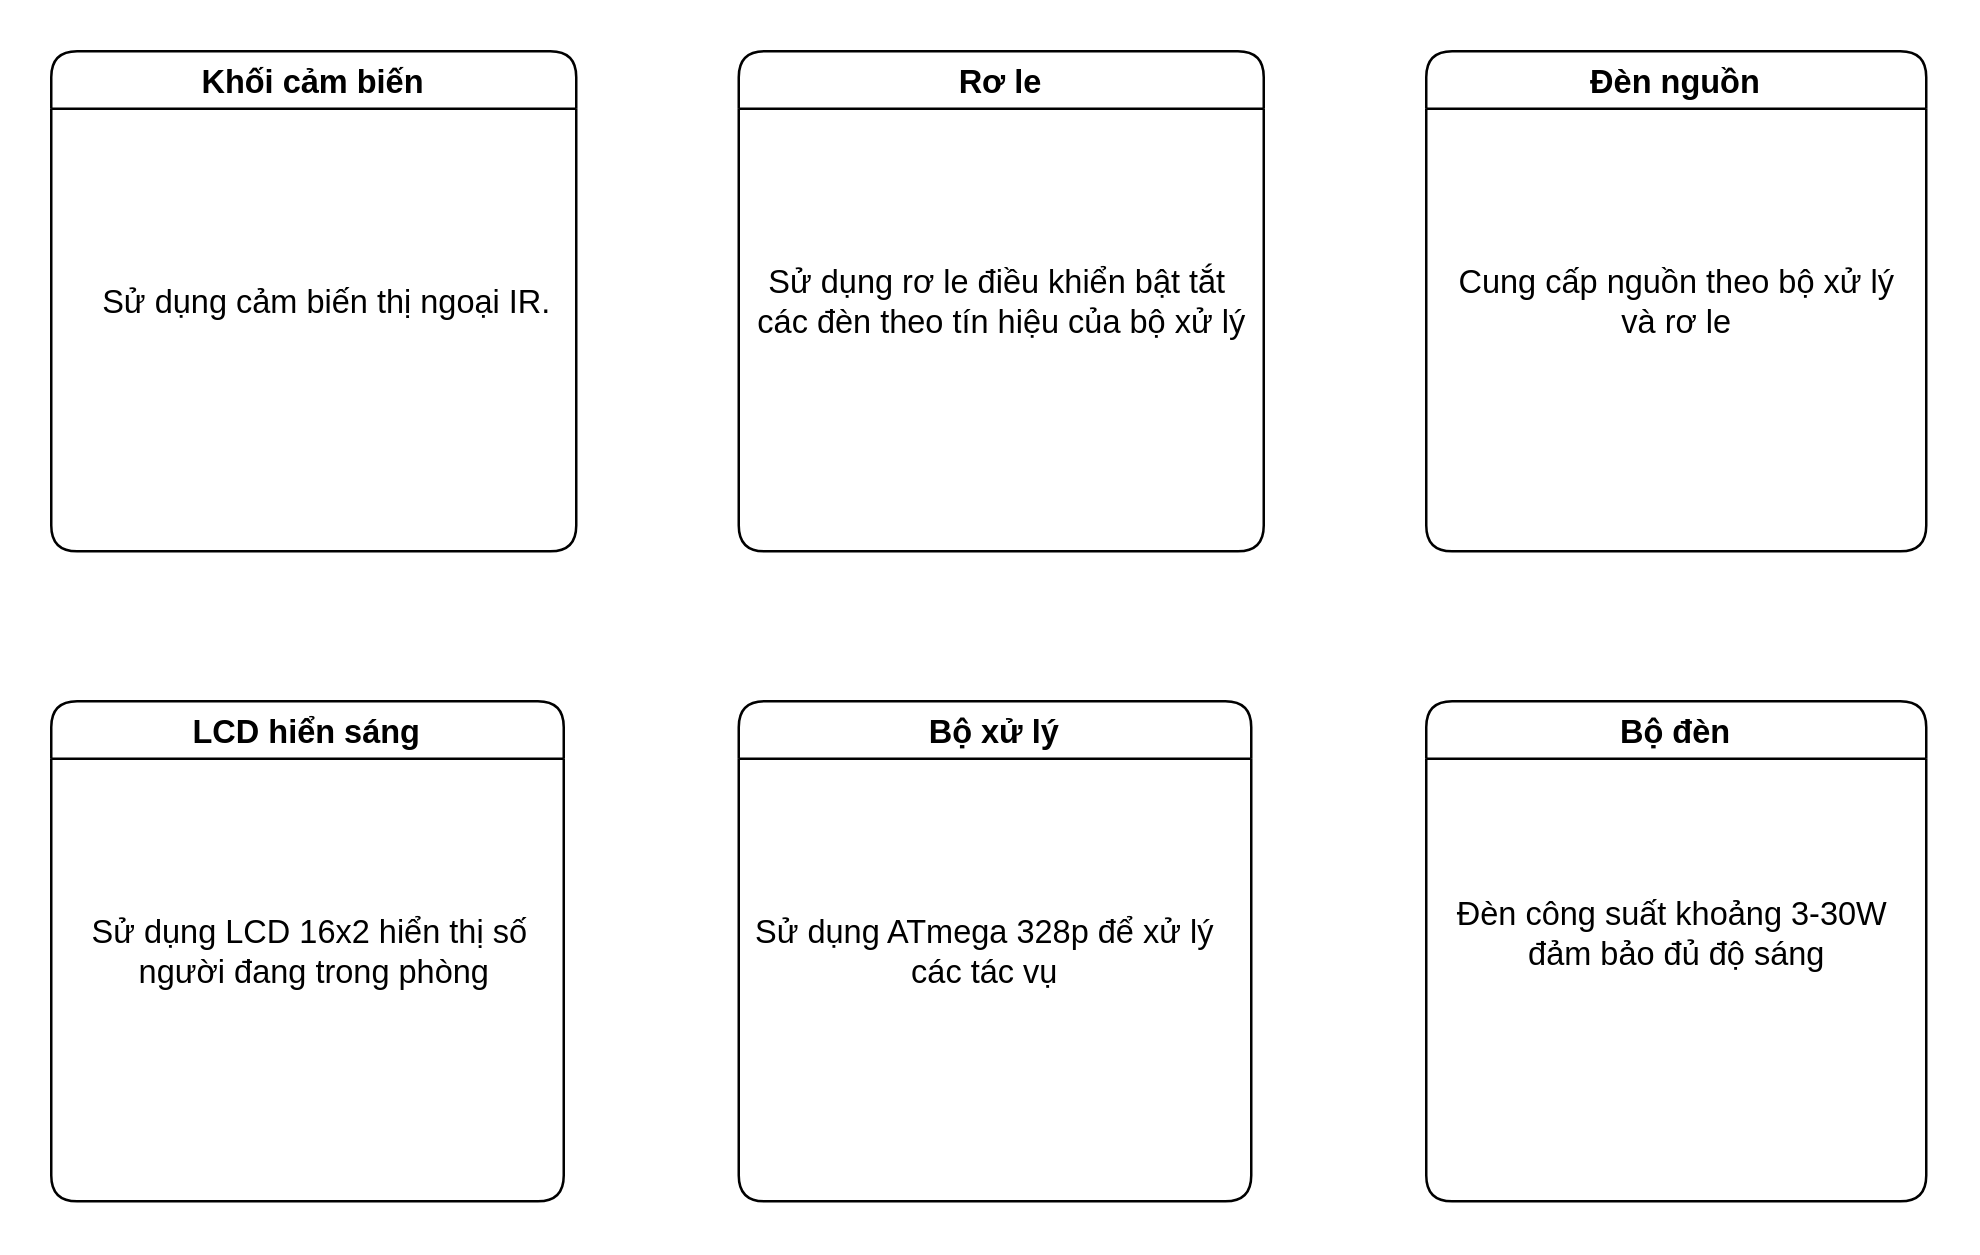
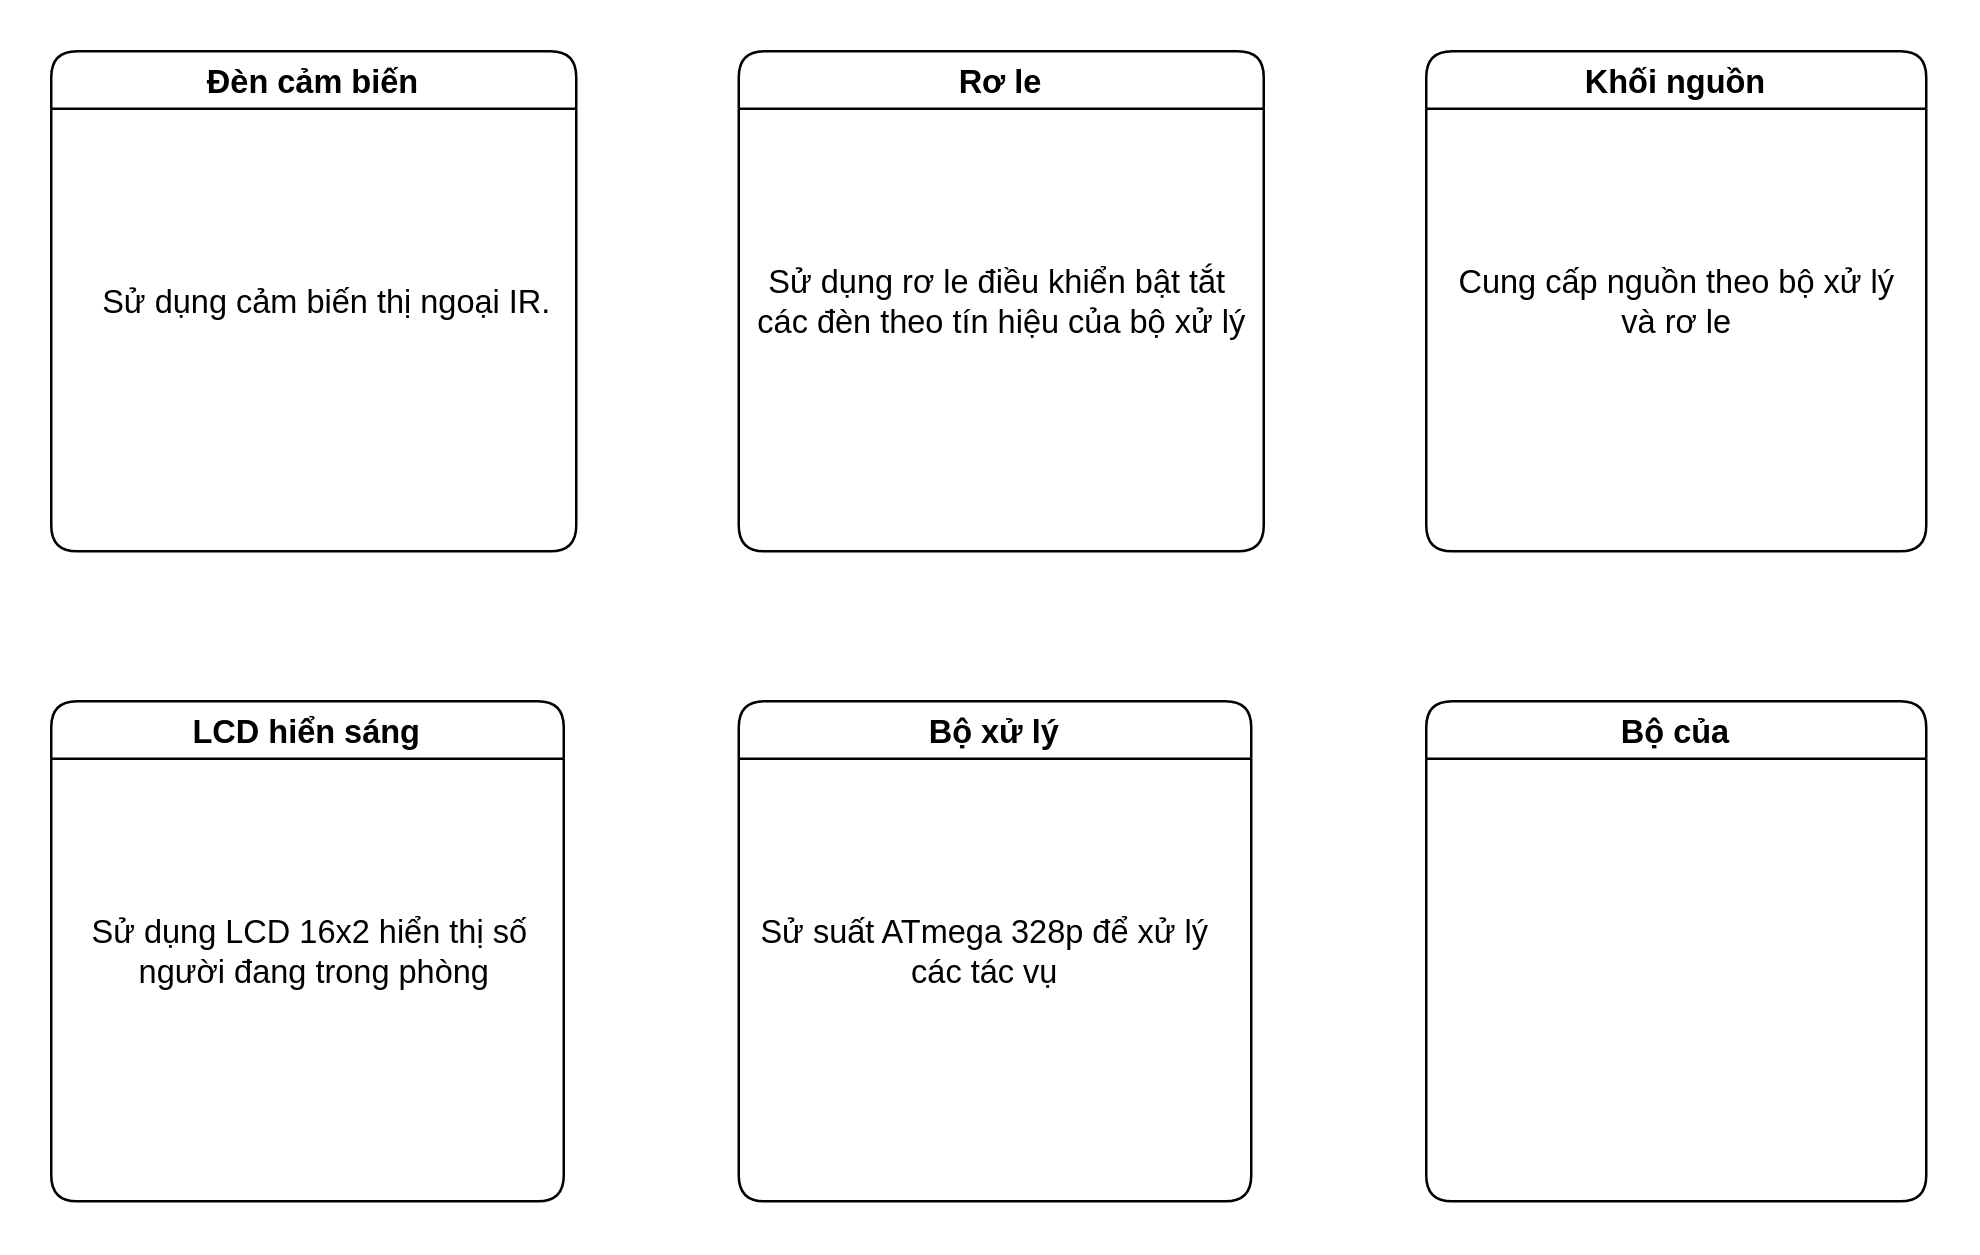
- <mxCell id="2" value="Khối cảm biến" style="swimlane;whiteSpace=wrap;html=1;rounded=1;fontSize=13;" parent="1" vertex="1"><mxGeometry x="20" y="20" width="210" height="200" as="geometry" /></mxCell>
+ <mxCell id="2" value="Đèn cảm biến" style="swimlane;whiteSpace=wrap;html=1;rounded=1;fontSize=13;" parent="1" vertex="1"><mxGeometry x="20" y="20" width="210" height="200" as="geometry" /></mxCell>
- <mxCell id="6" value="Đèn nguồn" style="swimlane;whiteSpace=wrap;html=1;rounded=1;fontSize=13;" parent="1" vertex="1"><mxGeometry x="570" y="20" width="200" height="200" as="geometry" /></mxCell>
+ <mxCell id="6" value="Khối nguồn" style="swimlane;whiteSpace=wrap;html=1;rounded=1;fontSize=13;" parent="1" vertex="1"><mxGeometry x="570" y="20" width="200" height="200" as="geometry" /></mxCell>
- <mxCell id="12" value="Bộ đèn" style="swimlane;whiteSpace=wrap;html=1;rounded=1;fontSize=13;" parent="1" vertex="1"><mxGeometry x="570" y="280" width="200" height="200" as="geometry" /></mxCell>
+ <mxCell id="12" value="Bộ của" style="swimlane;whiteSpace=wrap;html=1;rounded=1;fontSize=13;" parent="1" vertex="1"><mxGeometry x="570" y="280" width="200" height="200" as="geometry" /></mxCell>
- <mxCell id="13" value="&lt;span style=&quot;font-size: 13px;&quot;&gt;Đèn công suất khoảng 3-30W&amp;nbsp;&lt;/span&gt;&lt;div&gt;&lt;span style=&quot;font-size: 13px;&quot;&gt;đảm bảo đủ độ sáng&lt;/span&gt;&lt;/div&gt;" style="text;html=1;align=center;verticalAlign=middle;resizable=0;points=[];autosize=1;strokeColor=none;fillColor=none;" parent="1" vertex="1"><mxGeometry x="570" y="353" width="200" height="40" as="geometry" /></mxCell>
- <mxCell id="11" value="Sử dụng ATmega 328p để xử lý&amp;nbsp;&lt;div style=&quot;font-size: 13px;&quot;&gt;các tác vụ&amp;nbsp;&lt;/div&gt;" style="text;html=1;align=center;verticalAlign=middle;resizable=0;points=[];autosize=1;strokeColor=none;fillColor=none;fontSize=13;" parent="10" vertex="1"><mxGeometry x="-5" y="80" width="210" height="40" as="geometry" /></mxCell>
+ <mxCell id="11" value="Sử suất ATmega 328p để xử lý&amp;nbsp;&lt;div style=&quot;font-size: 13px;&quot;&gt;các tác vụ&amp;nbsp;&lt;/div&gt;" style="text;html=1;align=center;verticalAlign=middle;resizable=0;points=[];autosize=1;strokeColor=none;fillColor=none;fontSize=13;" parent="10" vertex="1"><mxGeometry x="-5" y="80" width="210" height="40" as="geometry" /></mxCell>
